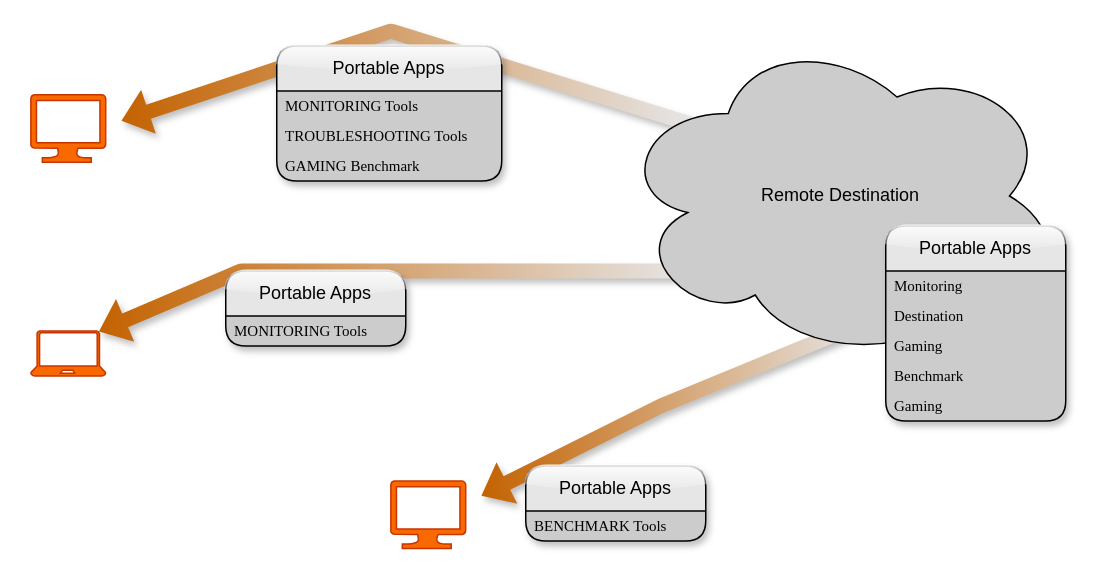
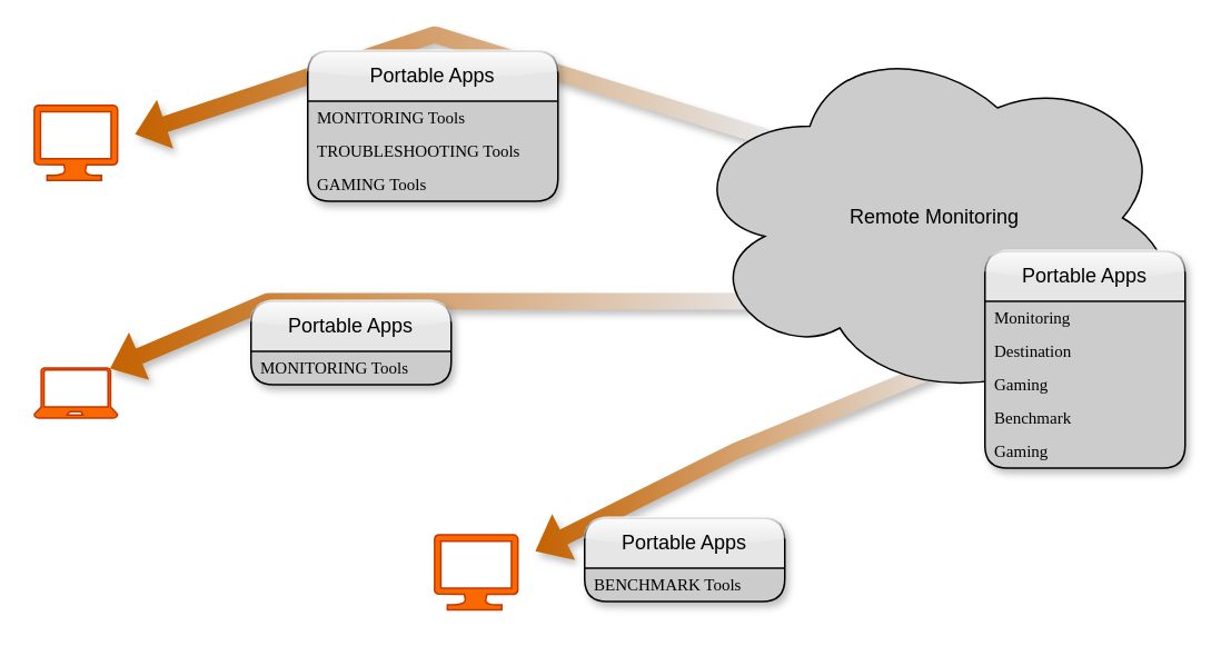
- <mxCell id="10" value="GAMING Benchmark" style="text;strokeColor=none;fillColor=none;align=left;verticalAlign=middle;spacingLeft=4;spacingRight=4;overflow=hidden;points=[[0,0.5],[1,0.5]];portConstraint=eastwest;rotatable=0;fontSize=10;fontFamily=Verdana;textDirection=ltr;" vertex="1" parent="7"><mxGeometry y="70" width="150" height="20" as="geometry" /></mxCell>
+ <mxCell id="10" value="GAMING Tools" style="text;strokeColor=none;fillColor=none;align=left;verticalAlign=middle;spacingLeft=4;spacingRight=4;overflow=hidden;points=[[0,0.5],[1,0.5]];portConstraint=eastwest;rotatable=0;fontSize=10;fontFamily=Verdana;textDirection=ltr;" vertex="1" parent="7"><mxGeometry y="70" width="150" height="20" as="geometry" /></mxCell>
- <mxCell id="12" value="Remote Destination" style="ellipse;shape=cloud;whiteSpace=wrap;html=1;fillColor=#CCCCCC;" vertex="1" parent="1"><mxGeometry x="410" y="20" width="300" height="220" as="geometry" /></mxCell>
+ <mxCell id="12" value="Remote Monitoring" style="ellipse;shape=cloud;whiteSpace=wrap;html=1;fillColor=#CCCCCC;" vertex="1" parent="1"><mxGeometry x="410" y="20" width="300" height="220" as="geometry" /></mxCell>
